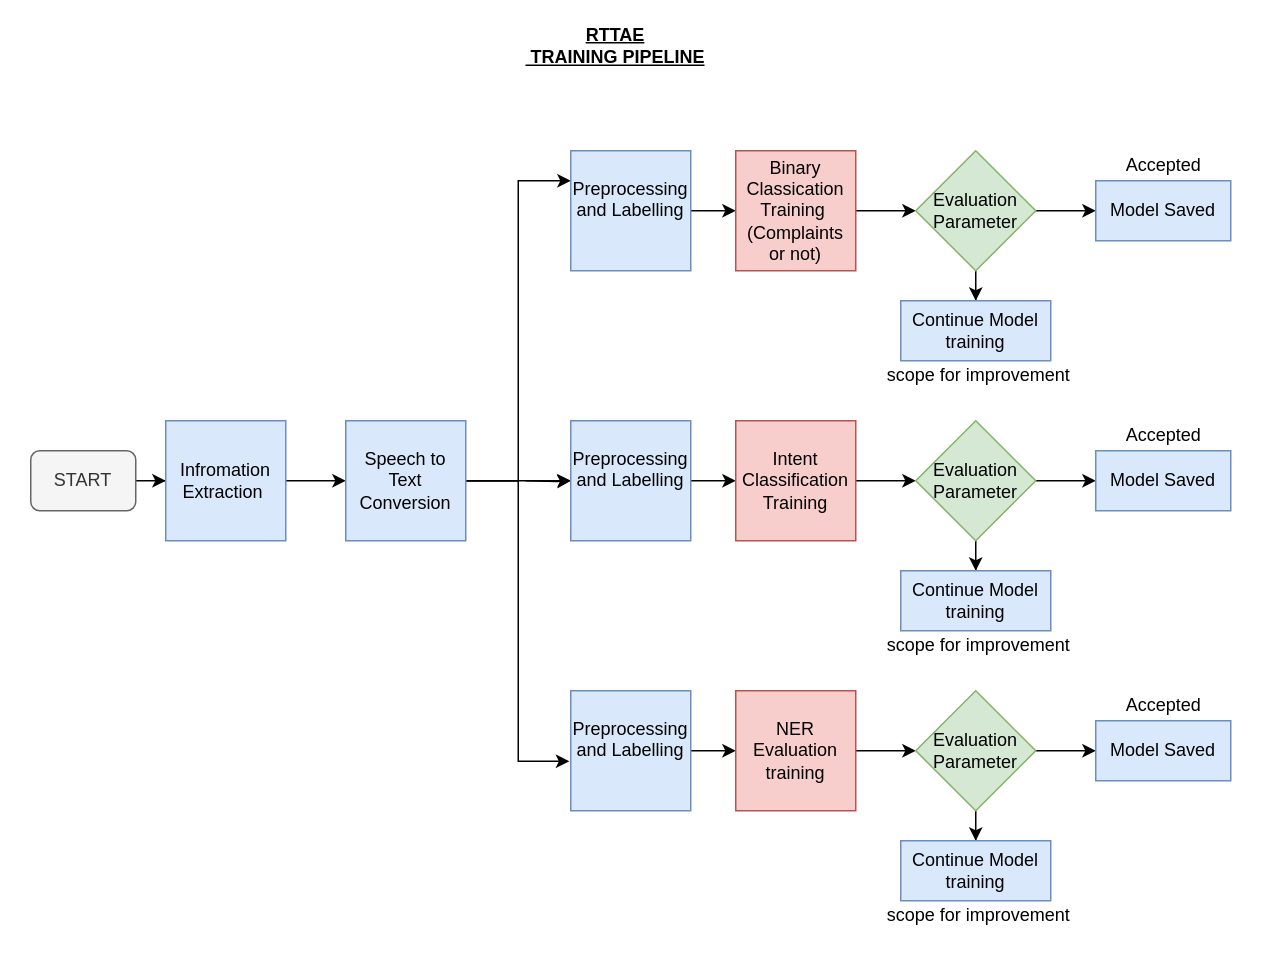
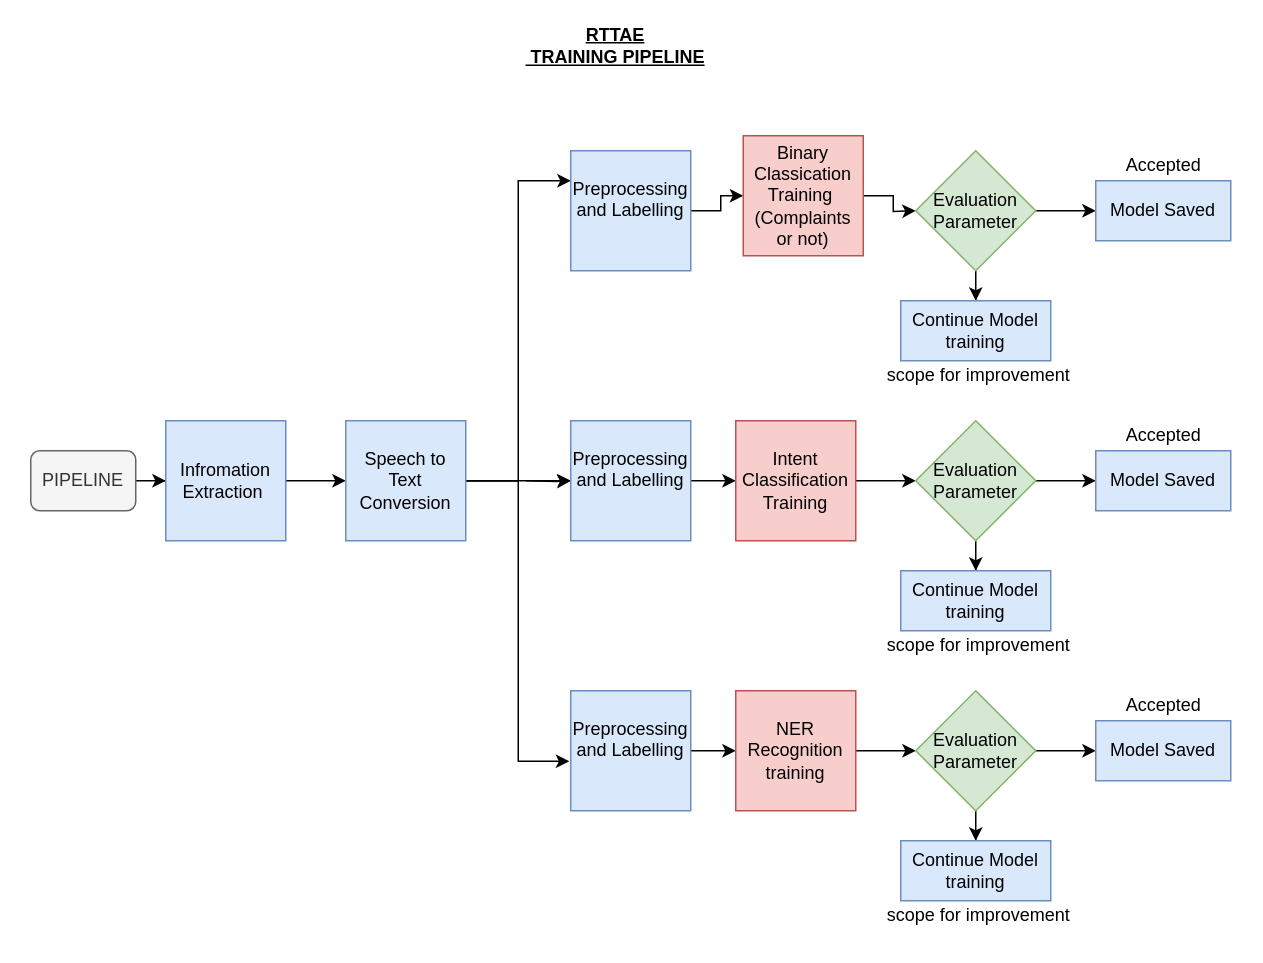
- <mxCell id="14" value="Binary Classication Training&amp;nbsp;&lt;br&gt;(Complaints or not)" style="whiteSpace=wrap;html=1;aspect=fixed;fillColor=#f8cecc;strokeColor=#b85450;" parent="1" vertex="1"><mxGeometry x="490" y="100" width="80" height="80" as="geometry" /></mxCell>
+ <mxCell id="14" value="Binary Classication Training&amp;nbsp;&lt;br&gt;(Complaints or not)" style="whiteSpace=wrap;html=1;aspect=fixed;fillColor=#f8cecc;strokeColor=#b85450;" parent="1" vertex="1"><mxGeometry x="495" y="90" width="80" height="80" as="geometry" /></mxCell>
- <mxCell id="4" value="START" style="rounded=1;whiteSpace=wrap;html=1;fillColor=#f5f5f5;strokeColor=#666666;fontColor=#333333;" parent="1" vertex="1"><mxGeometry x="20" y="300" width="70" height="40" as="geometry" /></mxCell>
+ <mxCell id="4" value="PIPELINE" style="rounded=1;whiteSpace=wrap;html=1;fillColor=#f5f5f5;strokeColor=#666666;fontColor=#333333;" parent="1" vertex="1"><mxGeometry x="20" y="300" width="70" height="40" as="geometry" /></mxCell>
- <mxCell id="37" value="NER Evaluation&lt;br&gt;training" style="whiteSpace=wrap;html=1;aspect=fixed;fillColor=#f8cecc;strokeColor=#b85450;" vertex="1" parent="1"><mxGeometry x="490" y="460" width="80" height="80" as="geometry" /></mxCell>
+ <mxCell id="37" value="NER Recognition&lt;br&gt;training" style="whiteSpace=wrap;html=1;aspect=fixed;fillColor=#f8cecc;strokeColor=#b85450;" vertex="1" parent="1"><mxGeometry x="490" y="460" width="80" height="80" as="geometry" /></mxCell>
